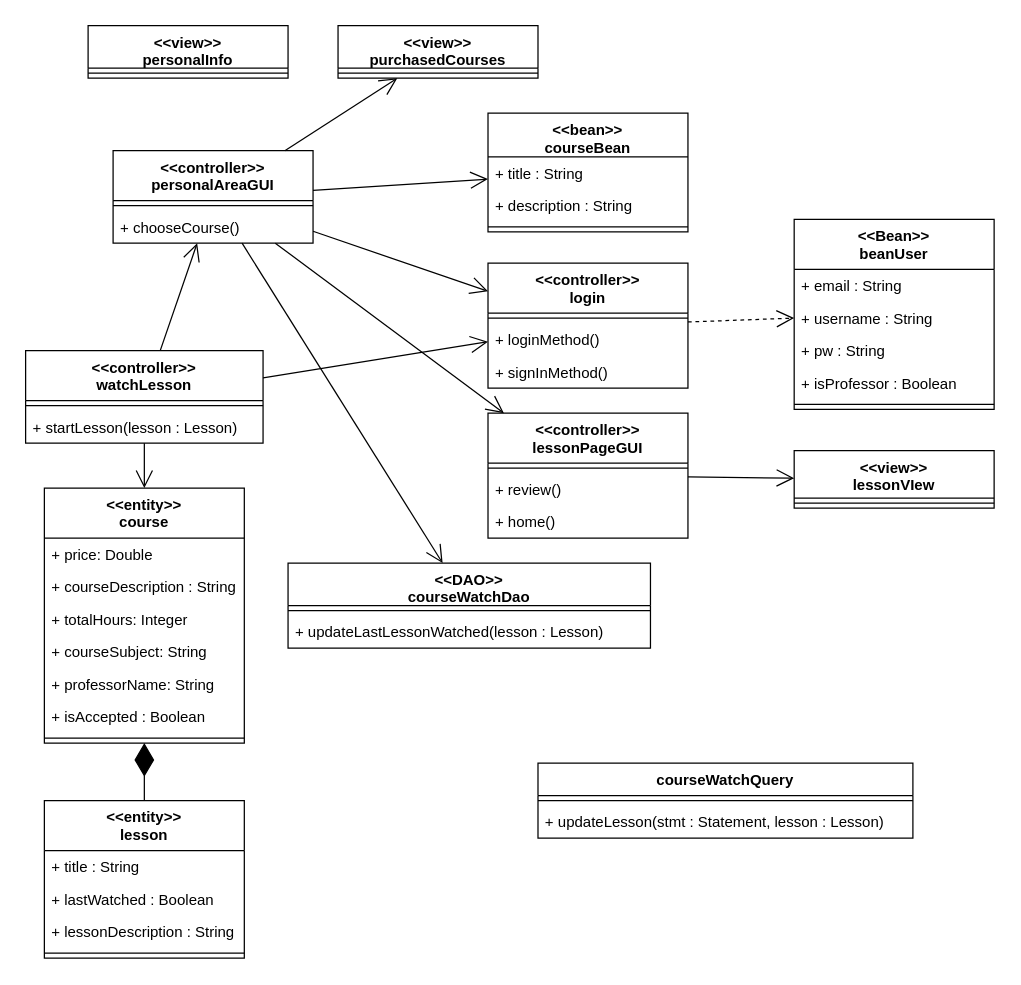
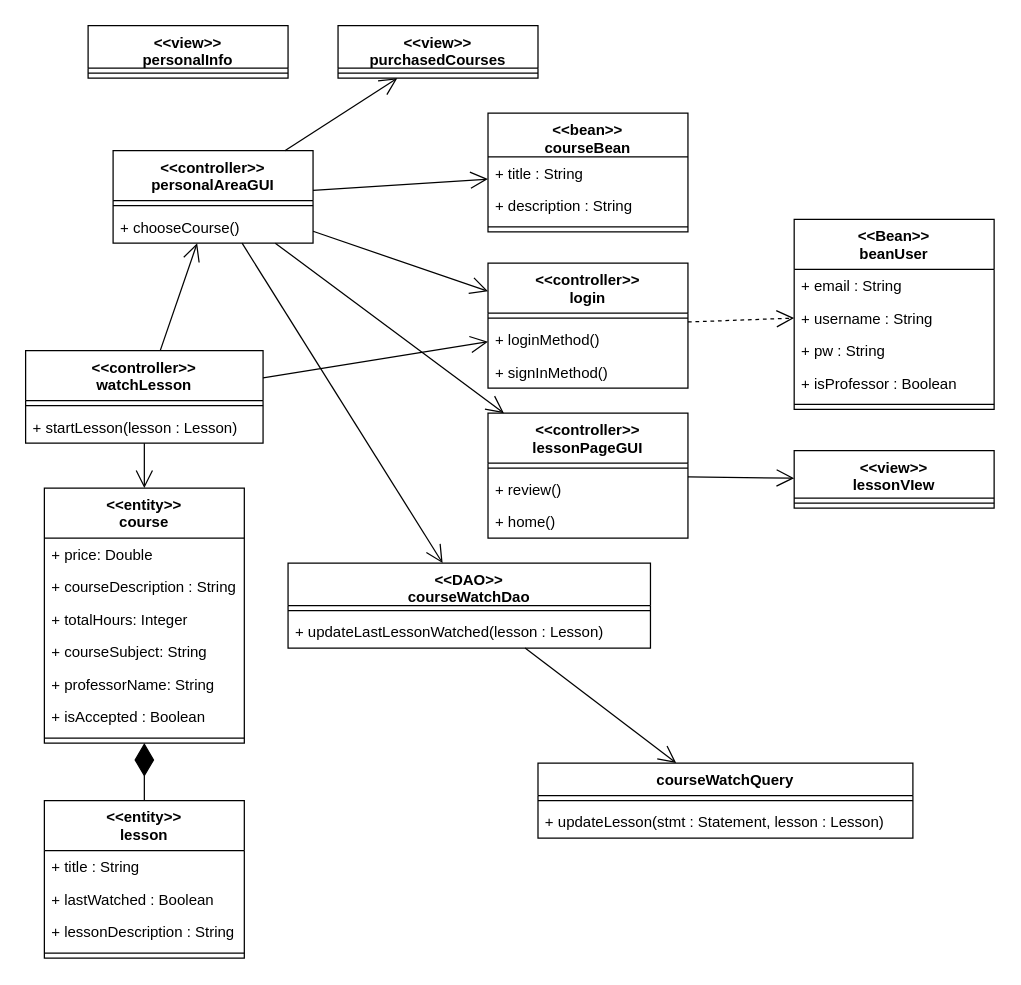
+ <mxCell id="62" value="" style="endArrow=open;endFill=1;endSize=12;html=1;rounded=0;" edge="1" parent="1" source="55" target="58"><mxGeometry width="160" relative="1" as="geometry"><mxPoint x="210" y="204" as="sourcePoint" /><mxPoint x="433" y="480" as="targetPoint" /></mxGeometry></mxCell>
